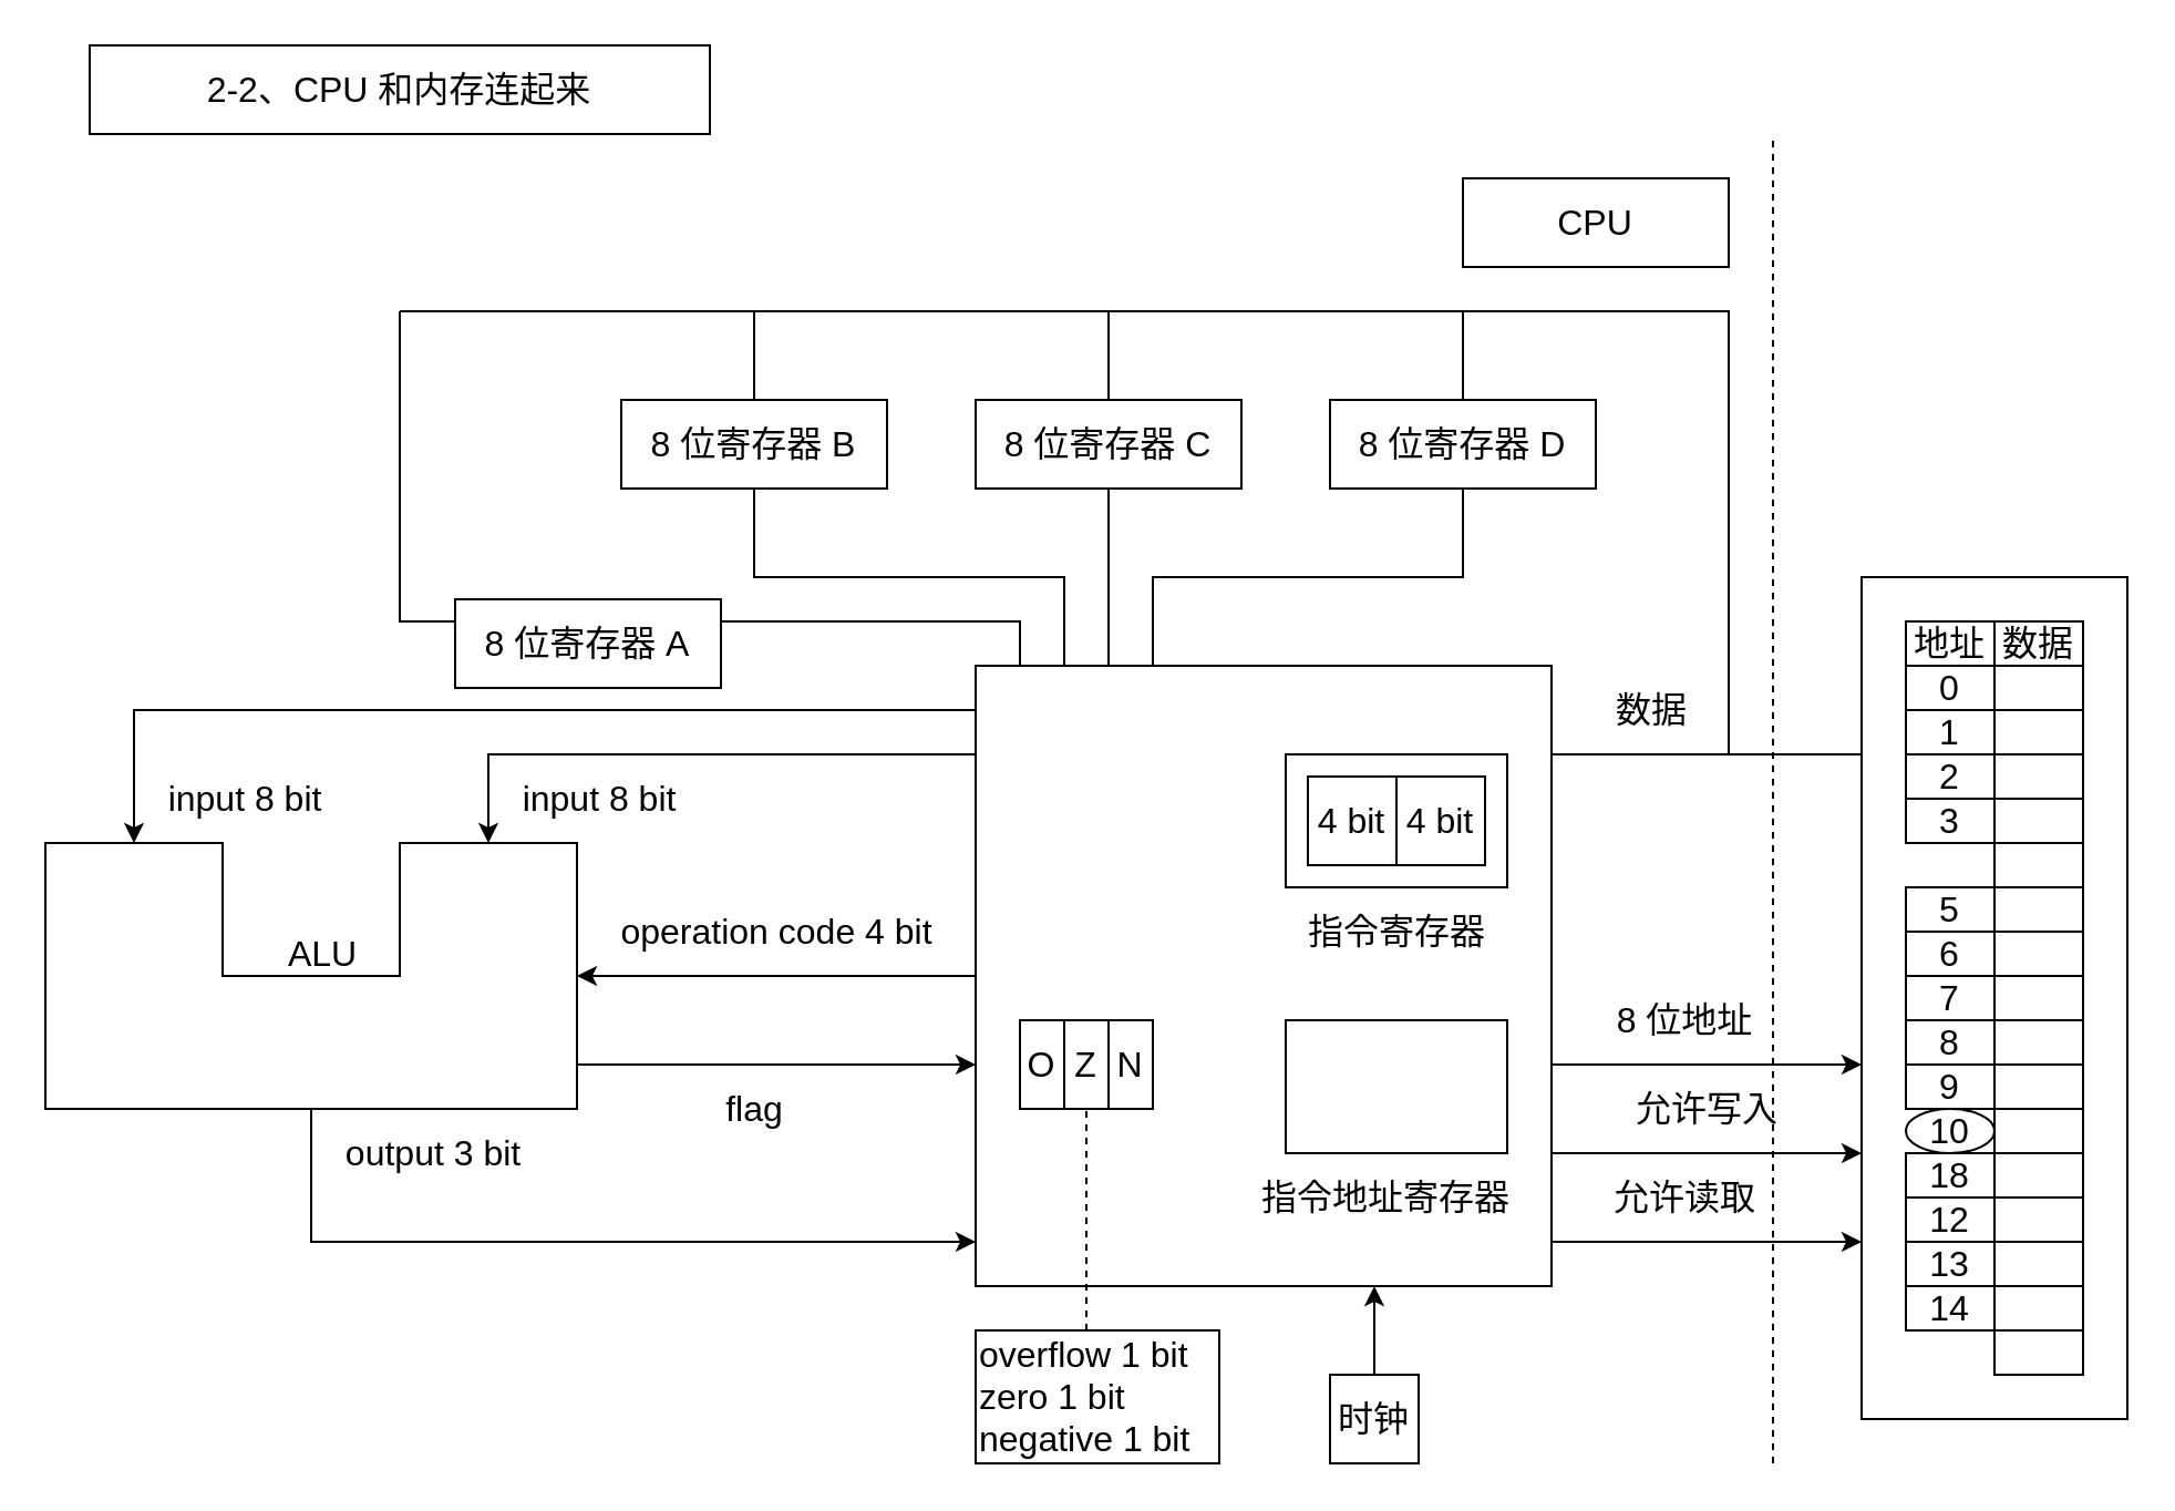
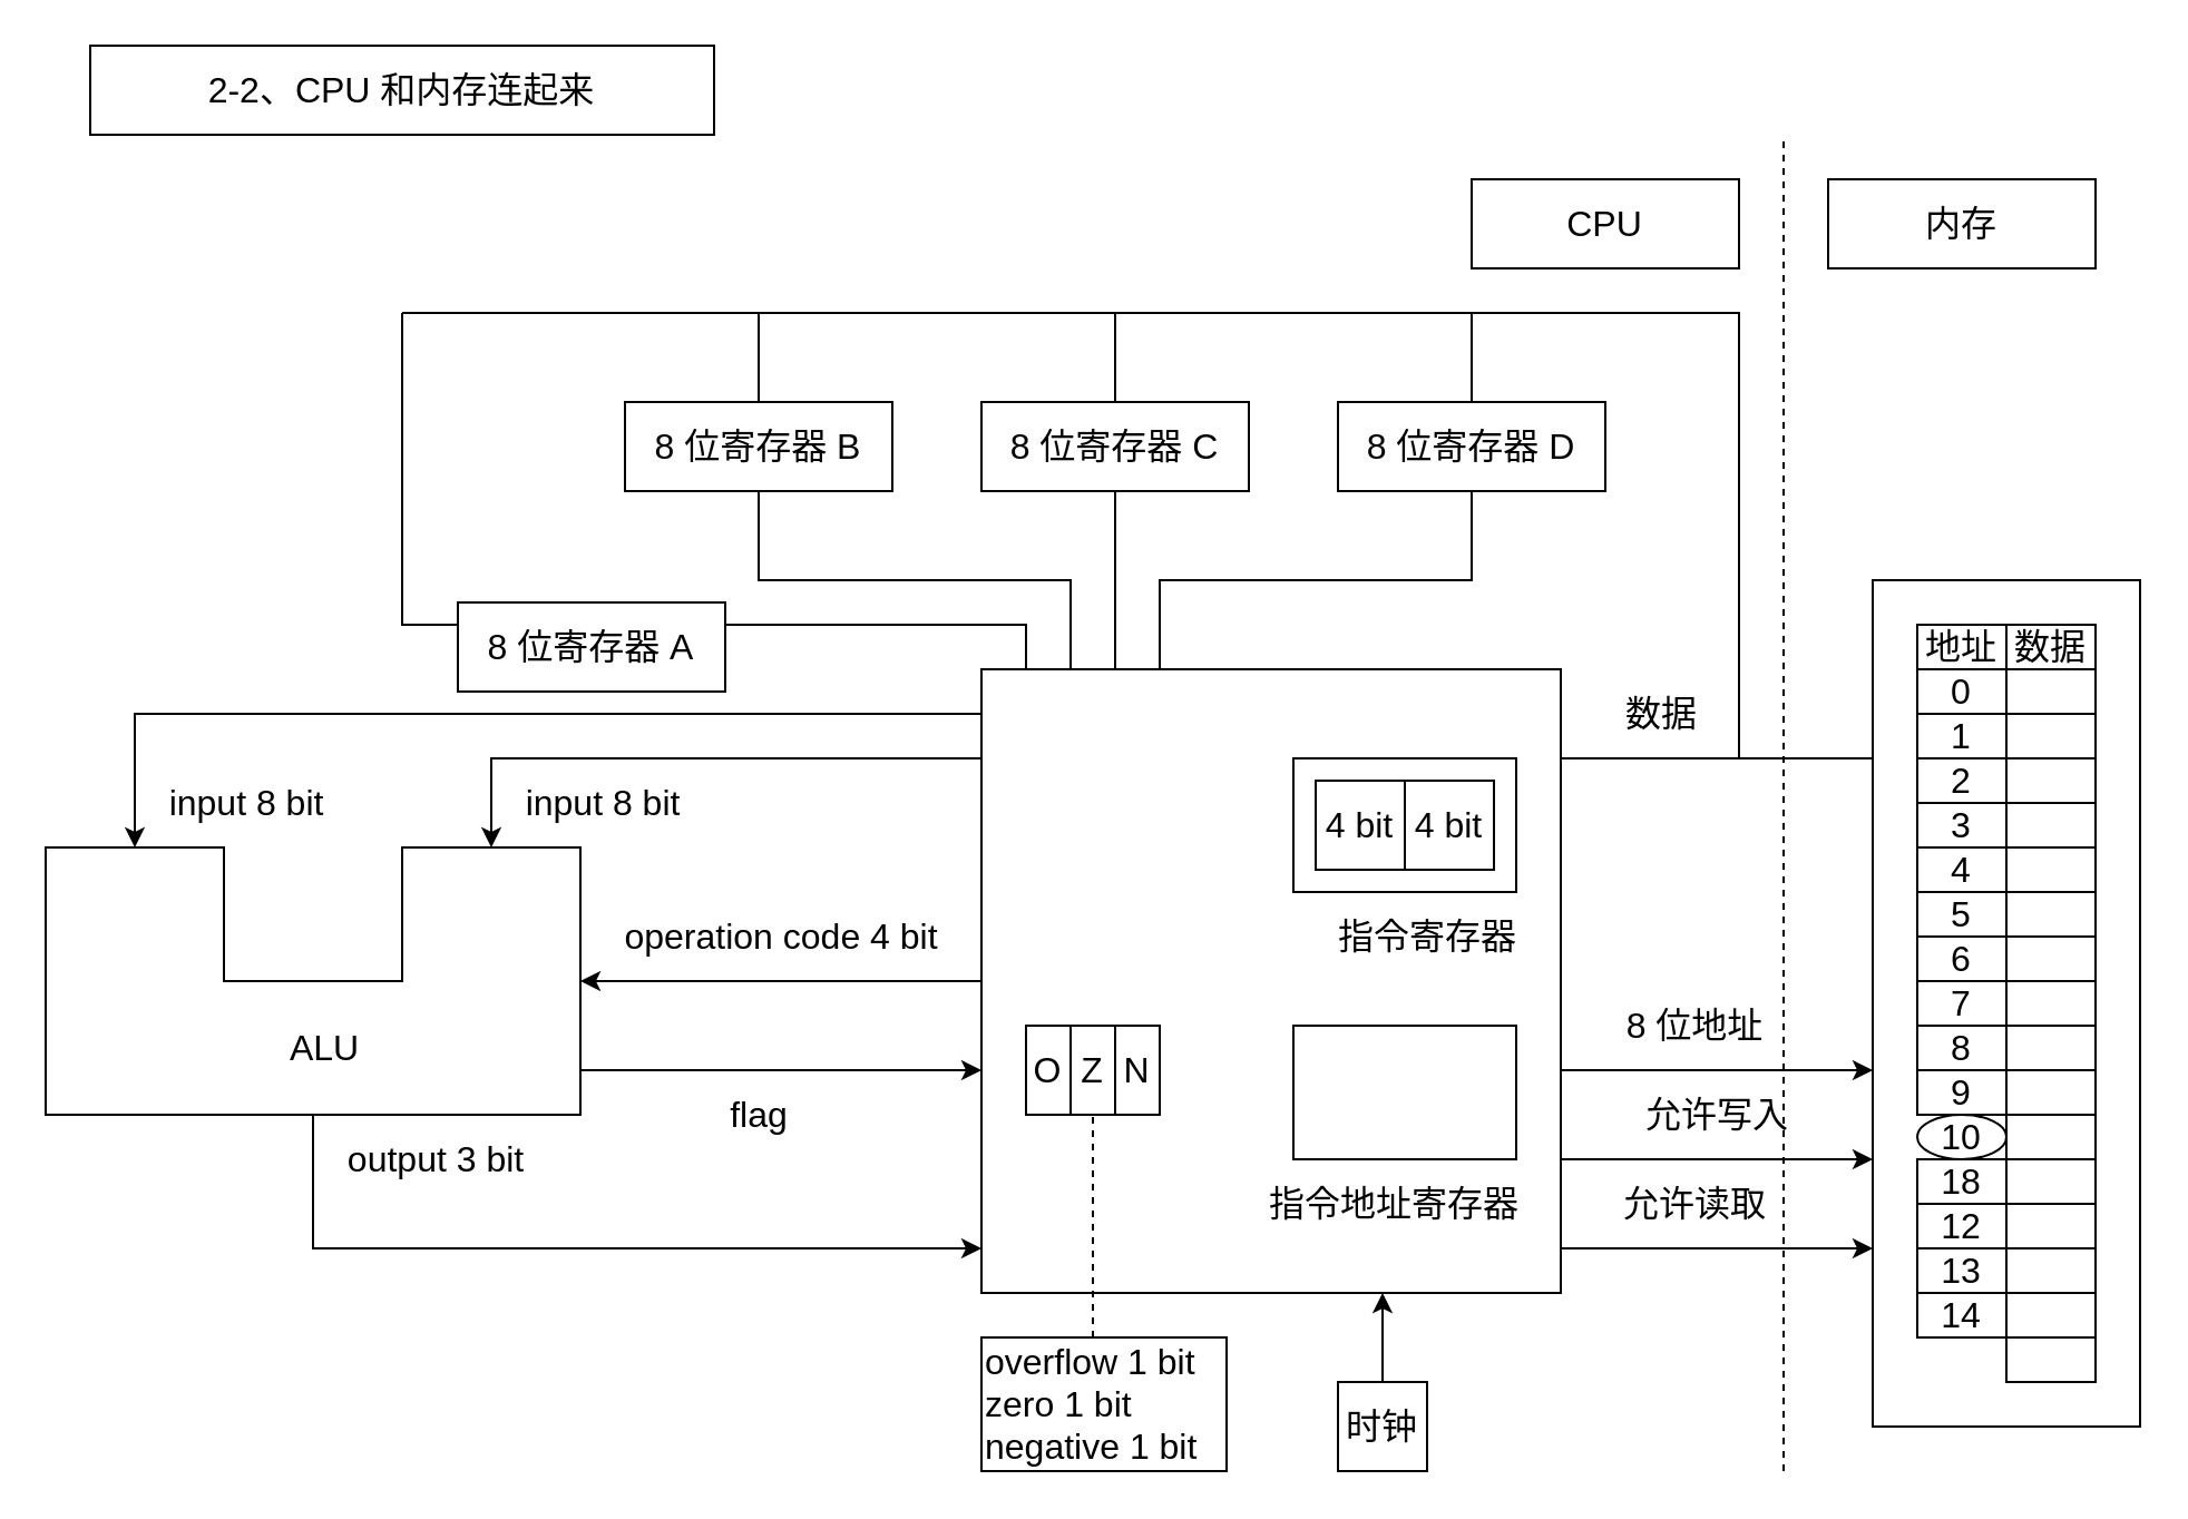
+ <mxCell id="81" value="内存" style="rounded=0;whiteSpace=wrap;html=1;fillColor=none;fontSize=16;container=0;" vertex="1" parent="1"><mxGeometry x="820" y="80" width="120" height="40" as="geometry" /></mxCell>
+ <mxCell id="58" value="4" style="rounded=0;whiteSpace=wrap;html=1;fillColor=none;fontSize=16;container=0;" vertex="1" parent="1"><mxGeometry x="860" y="380" width="40" height="20" as="geometry" /></mxCell>
- <mxCell id="8" value="指令寄存器" style="text;html=1;align=center;verticalAlign=middle;resizable=0;points=[];autosize=1;strokeColor=none;fillColor=none;fontSize=16;container=0;" vertex="1" parent="1"><mxGeometry x="580" y="410" width="100" height="20" as="geometry" /></mxCell>
+ <mxCell id="8" value="指令寄存器" style="text;html=1;align=center;verticalAlign=middle;resizable=0;points=[];autosize=1;strokeColor=none;fillColor=none;fontSize=16;container=0;" vertex="1" parent="1"><mxGeometry x="590" y="410" width="100" height="20" as="geometry" /></mxCell>
- <mxCell id="23" value="ALU" style="text;html=1;align=center;verticalAlign=middle;resizable=0;points=[];autosize=1;strokeColor=none;fillColor=none;fontSize=16;container=0;" vertex="1" parent="1"><mxGeometry x="120" y="420" width="50" height="20" as="geometry" /></mxCell>
+ <mxCell id="23" value="ALU" style="text;html=1;align=center;verticalAlign=middle;resizable=0;points=[];autosize=1;strokeColor=none;fillColor=none;fontSize=16;container=0;" vertex="1" parent="1"><mxGeometry x="120" y="460" width="50" height="20" as="geometry" /></mxCell>
